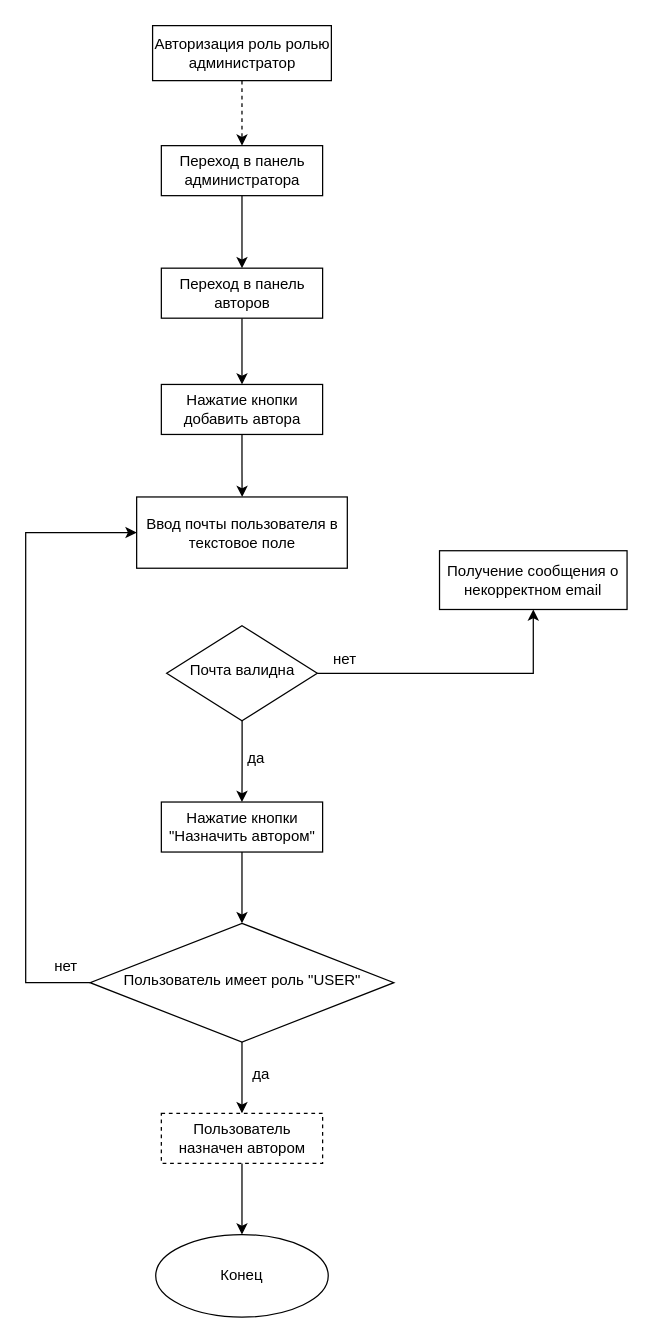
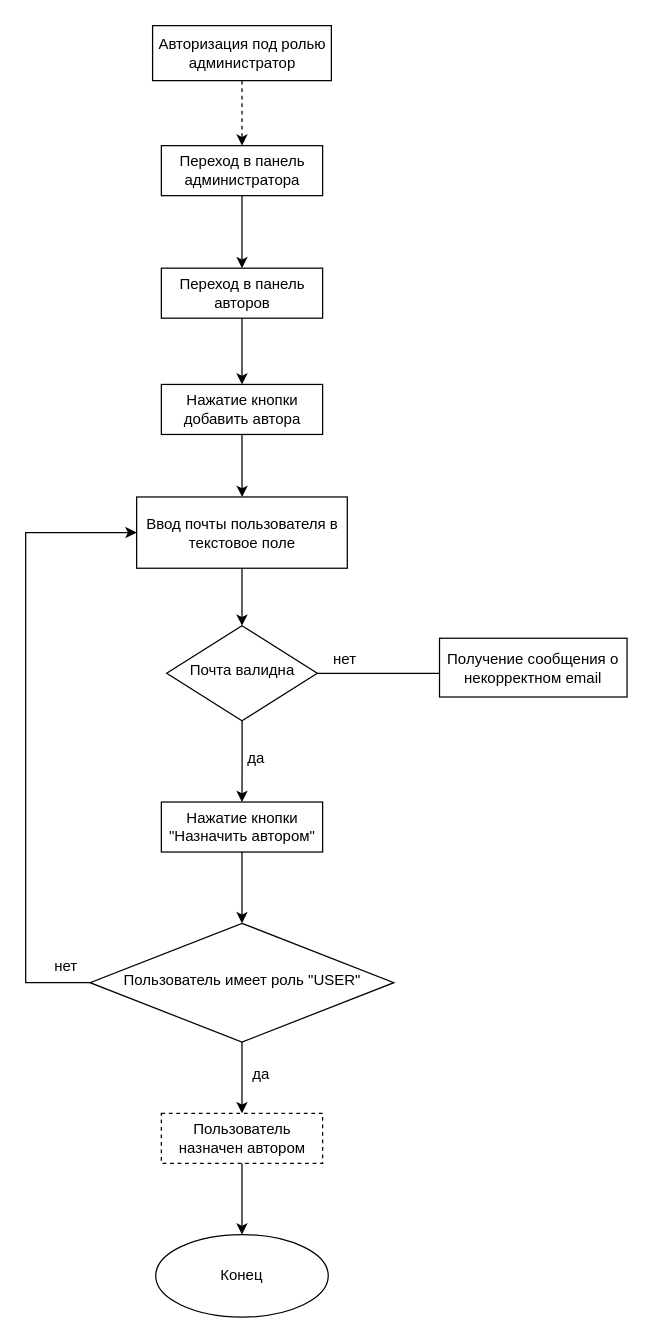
- <mxCell id="3" value="Авторизация роль ролью администратор" style="rounded=0;whiteSpace=wrap;html=1;fontSize=12;glass=0;strokeWidth=1;shadow=0;" parent="1" vertex="1"><mxGeometry x="121.5" y="20" width="143" height="44" as="geometry" /></mxCell>
+ <mxCell id="3" value="Авторизация под ролью администратор" style="rounded=0;whiteSpace=wrap;html=1;fontSize=12;glass=0;strokeWidth=1;shadow=0;" parent="1" vertex="1"><mxGeometry x="121.5" y="20" width="143" height="44" as="geometry" /></mxCell>
- <mxCell id="22" value="Получение сообщения о некорректном email" style="rounded=0;whiteSpace=wrap;html=1;" vertex="1" parent="1"><mxGeometry x="351" y="440" width="150" height="47" as="geometry" /></mxCell>
+ <mxCell id="22" value="Получение сообщения о некорректном email" style="rounded=0;whiteSpace=wrap;html=1;" vertex="1" parent="1"><mxGeometry x="351" y="510" width="150" height="47" as="geometry" /></mxCell>
+ <mxCell id="16" value="" style="edgeStyle=orthogonalEdgeStyle;rounded=0;orthogonalLoop=1;jettySize=auto;html=1;" edge="1" parent="1" source="17" target="6"><mxGeometry relative="1" as="geometry" /></mxCell>
